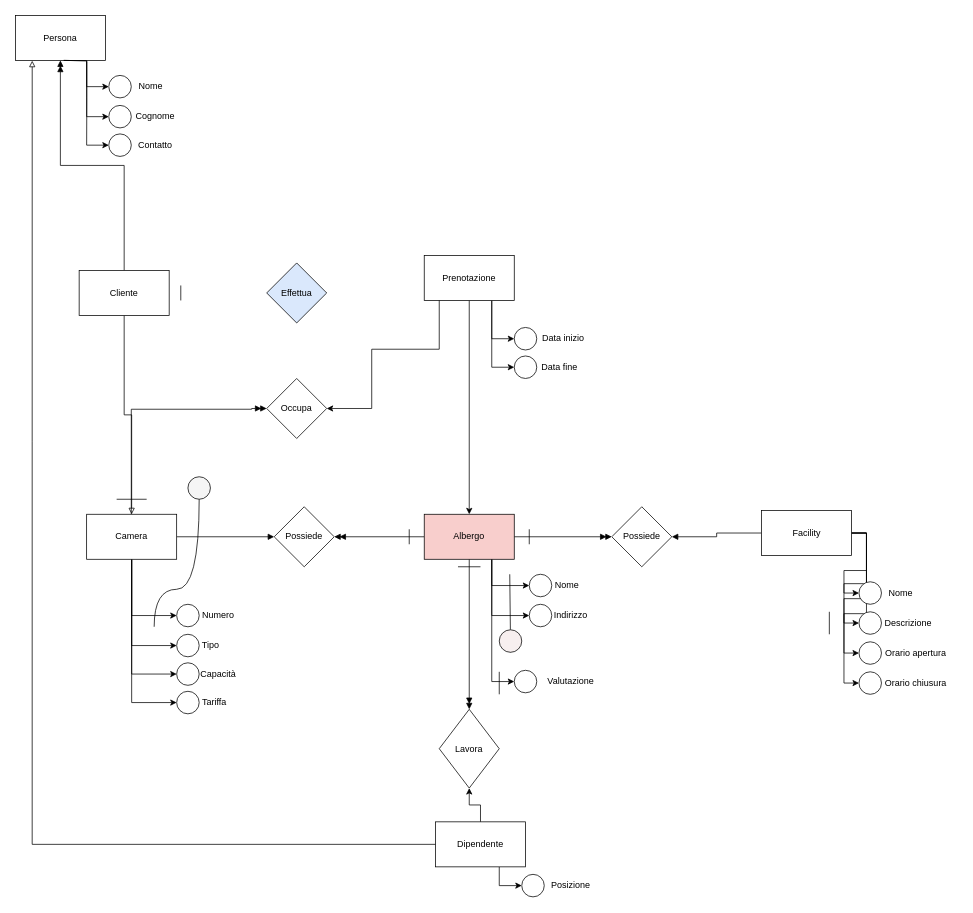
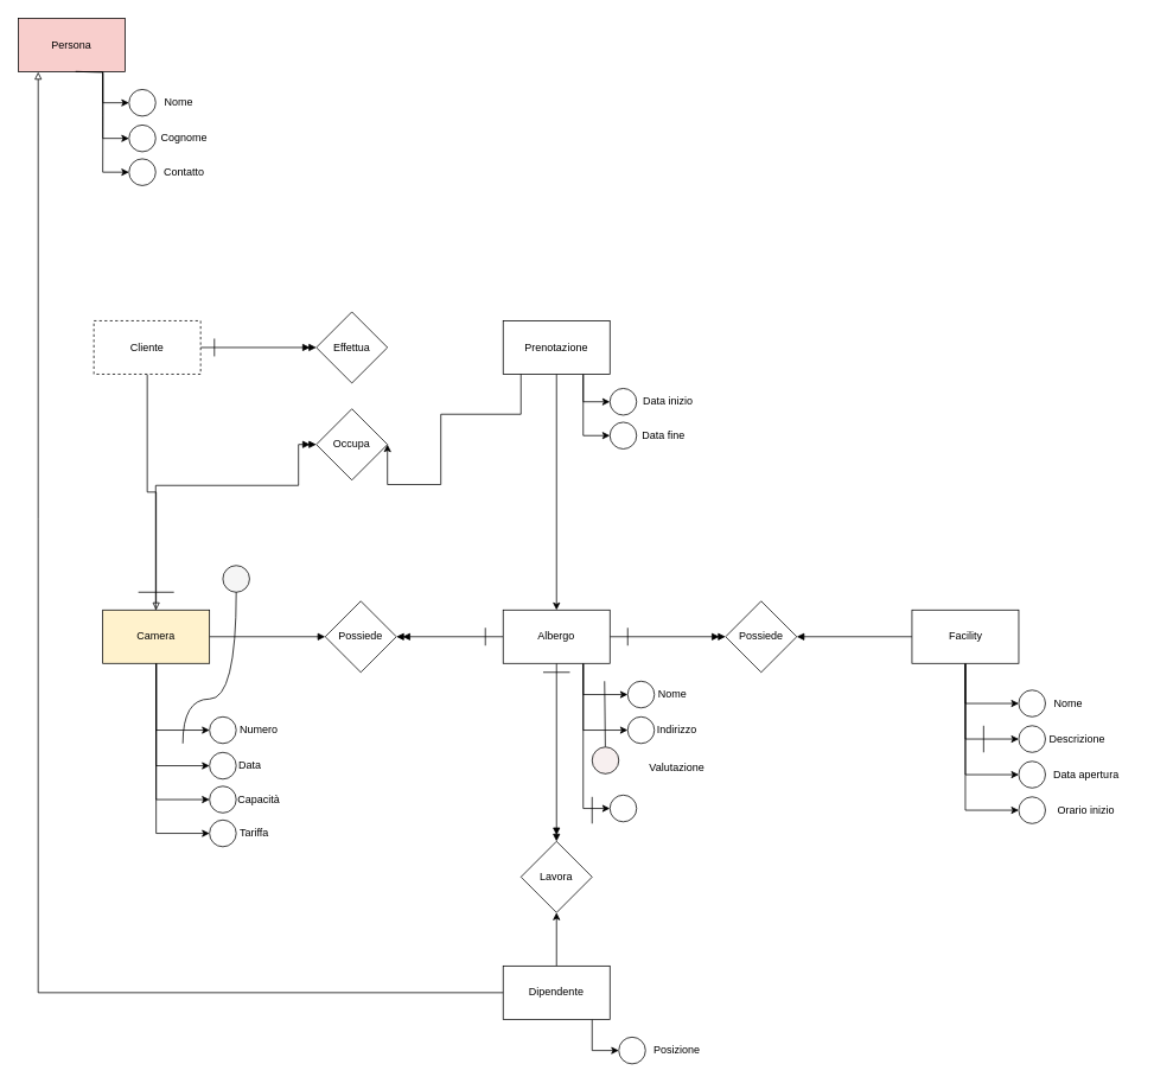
- <mxCell id="50" value="Persona" style="rounded=0;whiteSpace=wrap;html=1;" parent="1" vertex="1"><mxGeometry x="20" y="20" width="120" height="60" as="geometry" /></mxCell>
+ <mxCell id="50" value="Persona" style="rounded=0;whiteSpace=wrap;html=1;fillColor=#f8cecc;" parent="1" vertex="1"><mxGeometry x="20" y="20" width="120" height="60" as="geometry" /></mxCell>
- <mxCell id="29" style="edgeStyle=orthogonalEdgeStyle;rounded=0;orthogonalLoop=1;jettySize=auto;html=1;endArrow=doubleBlock;endFill=1;" parent="1" source="30" target="50" edge="1"><mxGeometry relative="1" as="geometry" /></mxCell>
+ <mxCell id="29" style="edgeStyle=orthogonalEdgeStyle;rounded=0;orthogonalLoop=1;jettySize=auto;html=1;entryX=0;entryY=0.5;entryDx=0;entryDy=0;endArrow=doubleBlock;endFill=1;" parent="1" source="30" target="64" edge="1"><mxGeometry relative="1" as="geometry" /></mxCell>
- <mxCell id="68" value="Prenotazione" style="rounded=0;whiteSpace=wrap;html=1;" parent="1" vertex="1"><mxGeometry x="565" y="340" width="120" height="60" as="geometry" /></mxCell>
+ <mxCell id="68" value="Prenotazione" style="rounded=0;whiteSpace=wrap;html=1;" parent="1" vertex="1"><mxGeometry x="565" y="360" width="120" height="60" as="geometry" /></mxCell>
- <mxCell id="30" value="Cliente" style="rounded=0;whiteSpace=wrap;html=1;" parent="1" vertex="1"><mxGeometry x="105" y="360" width="120" height="60" as="geometry" /></mxCell>
+ <mxCell id="30" value="Cliente" style="rounded=0;whiteSpace=wrap;html=1;dashed=1;" parent="1" vertex="1"><mxGeometry x="105" y="360" width="120" height="60" as="geometry" /></mxCell>
- <mxCell id="64" value="Effettua" style="rhombus;whiteSpace=wrap;html=1;fillColor=#dae8fc;" parent="1" vertex="1"><mxGeometry x="355" y="350" width="80" height="80" as="geometry" /></mxCell>
+ <mxCell id="64" value="Effettua" style="rhombus;whiteSpace=wrap;html=1;" parent="1" vertex="1"><mxGeometry x="355" y="350" width="80" height="80" as="geometry" /></mxCell>
- <mxCell id="78" value="Occupa" style="rhombus;whiteSpace=wrap;html=1;" parent="1" vertex="1"><mxGeometry x="355" y="504" width="80" height="80" as="geometry" /></mxCell>
+ <mxCell id="78" value="Occupa" style="rhombus;whiteSpace=wrap;html=1;" parent="1" vertex="1"><mxGeometry x="355" y="459" width="80" height="80" as="geometry" /></mxCell>
- <mxCell id="41" value="Facility" style="rounded=0;whiteSpace=wrap;html=1;" parent="1" vertex="1"><mxGeometry x="1014.5" y="680" width="120" height="60" as="geometry" /></mxCell>
+ <mxCell id="41" value="Facility" style="rounded=0;whiteSpace=wrap;html=1;" parent="1" vertex="1"><mxGeometry x="1024.5" y="685" width="120" height="60" as="geometry" /></mxCell>
- <mxCell id="19" value="Camera" style="whiteSpace=wrap;html=1;" parent="1" vertex="1"><mxGeometry x="115" y="685" width="120" height="60" as="geometry" /></mxCell>
+ <mxCell id="19" value="Camera" style="whiteSpace=wrap;html=1;fillColor=#fff2cc;" parent="1" vertex="1"><mxGeometry x="115" y="685" width="120" height="60" as="geometry" /></mxCell>
- <mxCell id="8" value="Albergo" style="rounded=0;whiteSpace=wrap;html=1;fillColor=#f8cecc;" parent="1" vertex="1"><mxGeometry x="565" y="685" width="120" height="60" as="geometry" /></mxCell>
+ <mxCell id="8" value="Albergo" style="rounded=0;whiteSpace=wrap;html=1;" parent="1" vertex="1"><mxGeometry x="565" y="685" width="120" height="60" as="geometry" /></mxCell>
- <mxCell id="23" value="Tipo" style="text;html=1;align=center;verticalAlign=middle;resizable=0;points=[];autosize=1;strokeColor=none;fillColor=none;" parent="1" vertex="1"><mxGeometry x="255" y="845" width="50" height="30" as="geometry" /></mxCell>
+ <mxCell id="23" value="Data" style="text;html=1;align=center;verticalAlign=middle;resizable=0;points=[];autosize=1;strokeColor=none;fillColor=none;" parent="1" vertex="1"><mxGeometry x="255" y="845" width="50" height="30" as="geometry" /></mxCell>
- <mxCell id="47" value="Orario apertura" style="text;html=1;align=center;verticalAlign=middle;resizable=0;points=[];autosize=1;strokeColor=none;fillColor=none;" parent="1" vertex="1"><mxGeometry x="1169.5" y="855" width="100" height="30" as="geometry" /></mxCell>
+ <mxCell id="47" value="Data apertura" style="text;html=1;align=center;verticalAlign=middle;resizable=0;points=[];autosize=1;strokeColor=none;fillColor=none;" parent="1" vertex="1"><mxGeometry x="1169.5" y="855" width="100" height="30" as="geometry" /></mxCell>
- <mxCell id="11" value="Valutazione" style="text;html=1;align=center;verticalAlign=middle;resizable=0;points=[];autosize=1;strokeColor=none;fillColor=none;" parent="1" vertex="1"><mxGeometry x="715" y="893" width="90" height="30" as="geometry" /></mxCell>
+ <mxCell id="11" value="Valutazione" style="text;html=1;align=center;verticalAlign=middle;resizable=0;points=[];autosize=1;strokeColor=none;fillColor=none;" parent="1" vertex="1"><mxGeometry x="715" y="848" width="90" height="30" as="geometry" /></mxCell>
- <mxCell id="49" value="Orario chiusura" style="text;html=1;align=center;verticalAlign=middle;resizable=0;points=[];autosize=1;strokeColor=none;fillColor=none;" parent="1" vertex="1"><mxGeometry x="1164.5" y="895" width="110" height="30" as="geometry" /></mxCell>
+ <mxCell id="49" value="Orario inizio" style="text;html=1;align=center;verticalAlign=middle;resizable=0;points=[];autosize=1;strokeColor=none;fillColor=none;" parent="1" vertex="1"><mxGeometry x="1164.5" y="895" width="110" height="30" as="geometry" /></mxCell>
- <mxCell id="73" value="Lavora" style="rhombus;whiteSpace=wrap;html=1;" parent="1" vertex="1"><mxGeometry x="585" y="945" width="80" height="105" as="geometry" /></mxCell>
+ <mxCell id="73" value="Lavora" style="rhombus;whiteSpace=wrap;html=1;" parent="1" vertex="1"><mxGeometry x="585" y="945" width="80" height="80" as="geometry" /></mxCell>
- <mxCell id="33" value="Dipendente" style="rounded=0;whiteSpace=wrap;html=1;" parent="1" vertex="1"><mxGeometry x="580" y="1095" width="120" height="60" as="geometry" /></mxCell>
+ <mxCell id="33" value="Dipendente" style="rounded=0;whiteSpace=wrap;html=1;" parent="1" vertex="1"><mxGeometry x="565" y="1085" width="120" height="60" as="geometry" /></mxCell>
